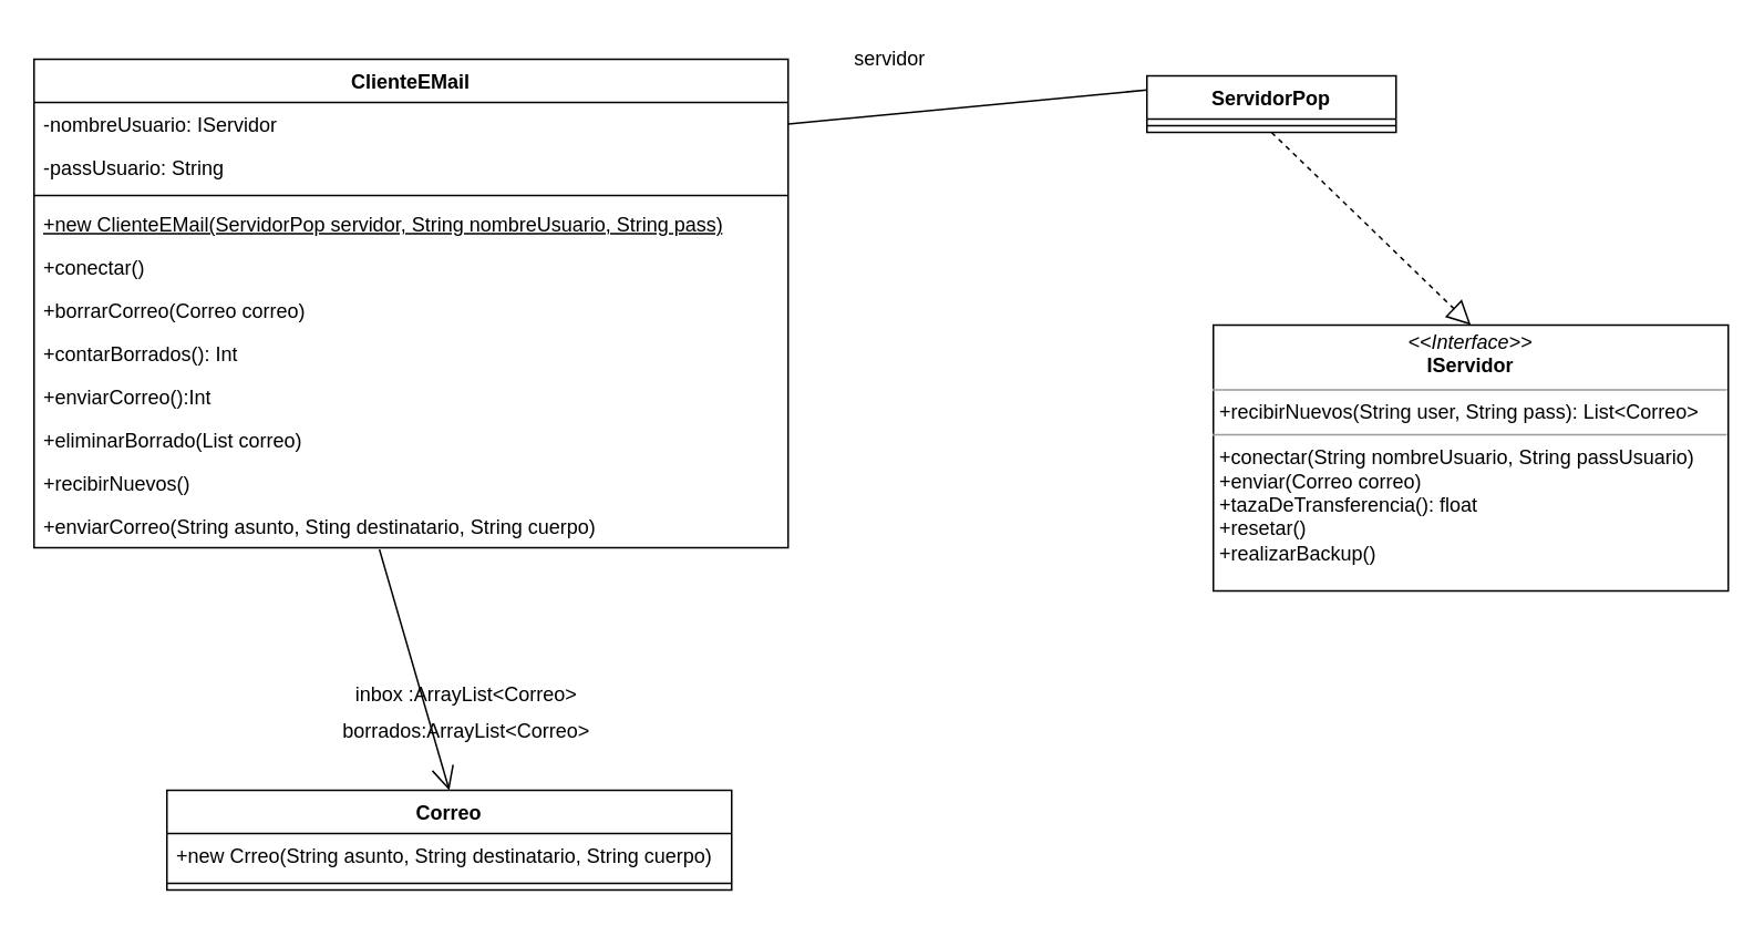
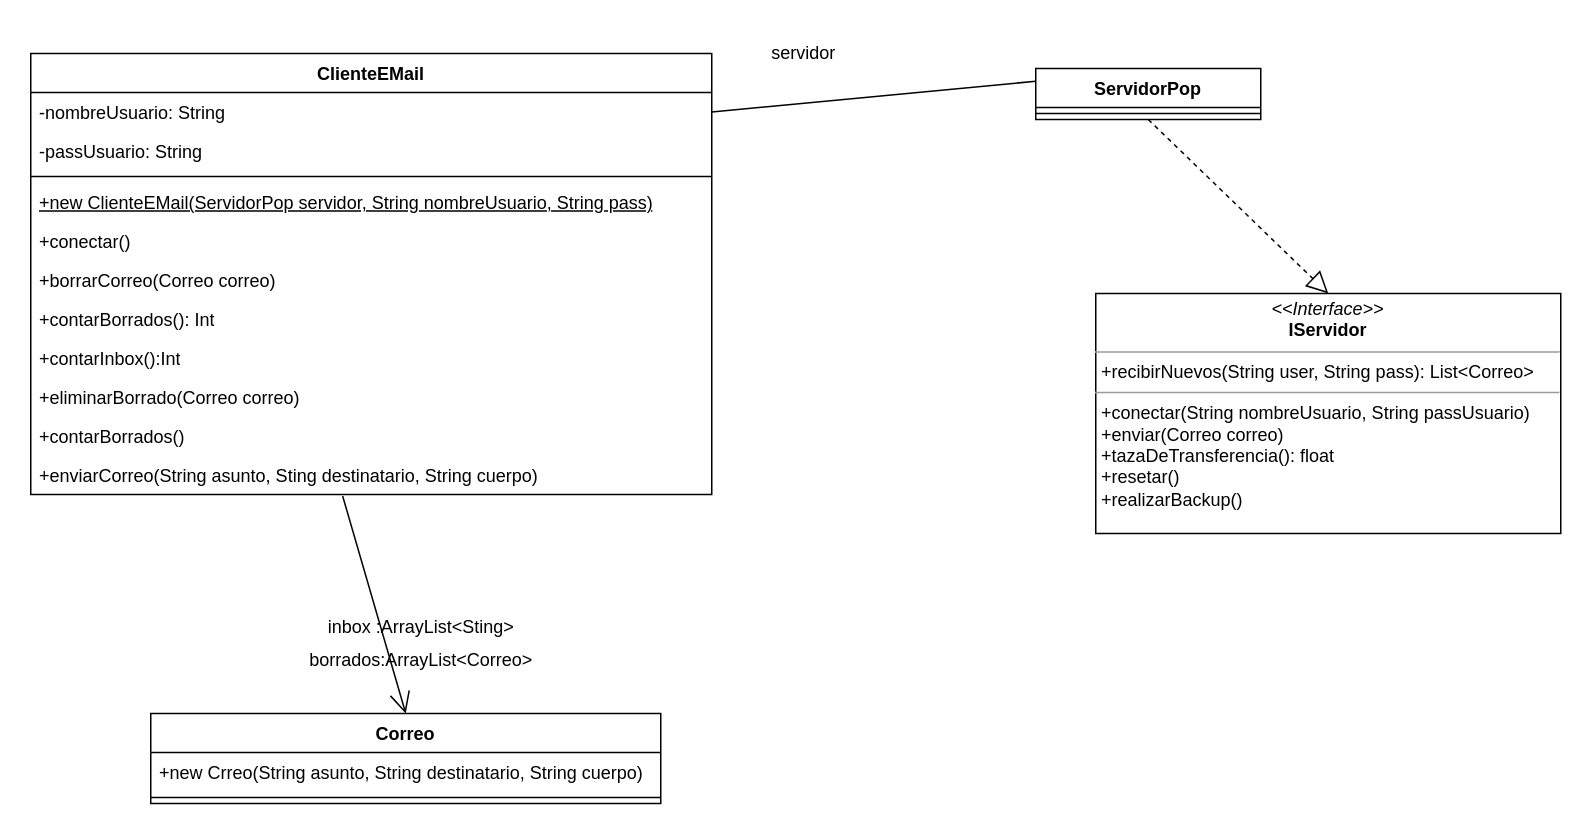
- <mxCell id="3" value="-nombreUsuario: IServidor" style="text;strokeColor=none;fillColor=none;align=left;verticalAlign=top;spacingLeft=4;spacingRight=4;overflow=hidden;rotatable=0;points=[[0,0.5],[1,0.5]];portConstraint=eastwest;whiteSpace=wrap;html=1;" vertex="1" parent="2"><mxGeometry y="26" width="454" height="26" as="geometry" /></mxCell>
+ <mxCell id="3" value="-nombreUsuario: String" style="text;strokeColor=none;fillColor=none;align=left;verticalAlign=top;spacingLeft=4;spacingRight=4;overflow=hidden;rotatable=0;points=[[0,0.5],[1,0.5]];portConstraint=eastwest;whiteSpace=wrap;html=1;" vertex="1" parent="2"><mxGeometry y="26" width="454" height="26" as="geometry" /></mxCell>
- <mxCell id="10" value="+enviarCorreo():Int" style="text;strokeColor=none;fillColor=none;align=left;verticalAlign=top;spacingLeft=4;spacingRight=4;overflow=hidden;rotatable=0;points=[[0,0.5],[1,0.5]];portConstraint=eastwest;whiteSpace=wrap;html=1;" vertex="1" parent="2"><mxGeometry y="190" width="454" height="26" as="geometry" /></mxCell>
+ <mxCell id="10" value="+contarInbox():Int" style="text;strokeColor=none;fillColor=none;align=left;verticalAlign=top;spacingLeft=4;spacingRight=4;overflow=hidden;rotatable=0;points=[[0,0.5],[1,0.5]];portConstraint=eastwest;whiteSpace=wrap;html=1;" vertex="1" parent="2"><mxGeometry y="190" width="454" height="26" as="geometry" /></mxCell>
- <mxCell id="11" value="+eliminarBorrado(List correo)" style="text;strokeColor=none;fillColor=none;align=left;verticalAlign=top;spacingLeft=4;spacingRight=4;overflow=hidden;rotatable=0;points=[[0,0.5],[1,0.5]];portConstraint=eastwest;whiteSpace=wrap;html=1;" vertex="1" parent="2"><mxGeometry y="216" width="454" height="26" as="geometry" /></mxCell>
+ <mxCell id="11" value="+eliminarBorrado(Correo correo)" style="text;strokeColor=none;fillColor=none;align=left;verticalAlign=top;spacingLeft=4;spacingRight=4;overflow=hidden;rotatable=0;points=[[0,0.5],[1,0.5]];portConstraint=eastwest;whiteSpace=wrap;html=1;" vertex="1" parent="2"><mxGeometry y="216" width="454" height="26" as="geometry" /></mxCell>
- <mxCell id="12" value="+recibirNuevos()" style="text;strokeColor=none;fillColor=none;align=left;verticalAlign=top;spacingLeft=4;spacingRight=4;overflow=hidden;rotatable=0;points=[[0,0.5],[1,0.5]];portConstraint=eastwest;whiteSpace=wrap;html=1;" vertex="1" parent="2"><mxGeometry y="242" width="454" height="26" as="geometry" /></mxCell>
+ <mxCell id="12" value="+contarBorrados()" style="text;strokeColor=none;fillColor=none;align=left;verticalAlign=top;spacingLeft=4;spacingRight=4;overflow=hidden;rotatable=0;points=[[0,0.5],[1,0.5]];portConstraint=eastwest;whiteSpace=wrap;html=1;" vertex="1" parent="2"><mxGeometry y="242" width="454" height="26" as="geometry" /></mxCell>
- <mxCell id="24" value="inbox :ArrayList&amp;lt;Correo&amp;gt;" style="text;html=1;align=center;verticalAlign=middle;resizable=0;points=[];autosize=1;strokeColor=none;fillColor=none;" vertex="1" parent="1"><mxGeometry x="200" y="403" width="160" height="30" as="geometry" /></mxCell>
+ <mxCell id="24" value="inbox :ArrayList&amp;lt;Sting&amp;gt;" style="text;html=1;align=center;verticalAlign=middle;resizable=0;points=[];autosize=1;strokeColor=none;fillColor=none;" vertex="1" parent="1"><mxGeometry x="200" y="403" width="160" height="30" as="geometry" /></mxCell>
